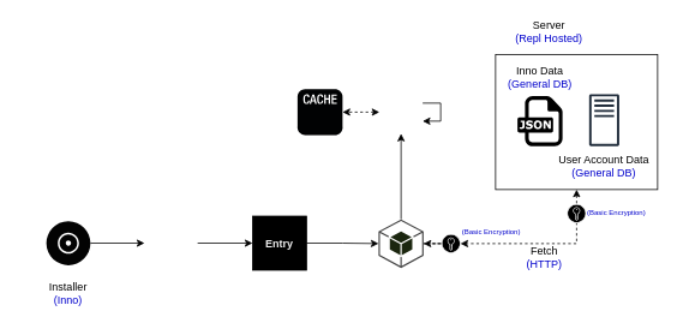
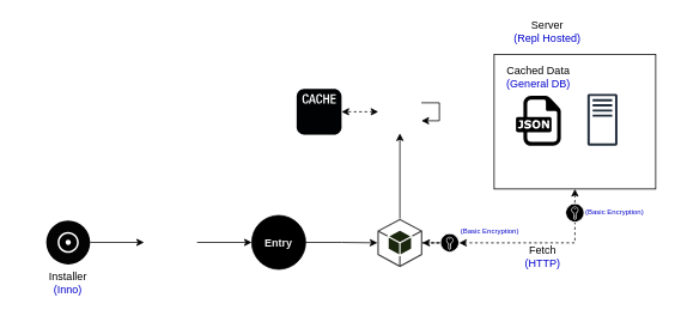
- <mxCell id="14" value="Inno Data&lt;br&gt;&lt;font color=&quot;#0000cc&quot;&gt;(General DB)&lt;/font&gt;" style="text;html=1;strokeColor=none;fillColor=none;align=center;verticalAlign=middle;whiteSpace=wrap;rounded=0;" vertex="1" parent="1"><mxGeometry x="544.71" y="70" width="109.23" height="30" as="geometry" /></mxCell>
+ <mxCell id="14" value="Cached Data&lt;br&gt;&lt;font color=&quot;#0000cc&quot;&gt;(General DB)&lt;/font&gt;" style="text;html=1;strokeColor=none;fillColor=none;align=center;verticalAlign=middle;whiteSpace=wrap;rounded=0;" vertex="1" parent="1"><mxGeometry x="544.71" y="70" width="109.23" height="30" as="geometry" /></mxCell>
- <mxCell id="13" value="&lt;br&gt;User Account Data&lt;br&gt;&lt;font color=&quot;#0000cc&quot;&gt;(General DB)&lt;/font&gt;" style="text;html=1;strokeColor=none;fillColor=none;align=center;verticalAlign=middle;whiteSpace=wrap;rounded=0;" vertex="1" parent="1"><mxGeometry x="616.06" y="161.9" width="109.23" height="30" as="geometry" /></mxCell>
- <mxCell id="5" value="Entry" style="whiteSpace=wrap;html=1;aspect=fixed;fillColor=#000000;fontColor=#F0F0F0;fontStyle=1;rounded=0;" vertex="1" parent="1"><mxGeometry x="280" y="239.5" width="60" height="60" as="geometry" /></mxCell>
+ <mxCell id="5" value="Entry" style="ellipse;whiteSpace=wrap;html=1;aspect=fixed;fillColor=#000000;fontColor=#F0F0F0;fontStyle=1" vertex="1" parent="1"><mxGeometry x="280" y="239.5" width="60" height="60" as="geometry" /></mxCell>
- <mxCell id="21" value="&lt;div&gt;Installer&lt;br&gt;&lt;/div&gt;&lt;div&gt;&lt;font color=&quot;#0000cc&quot;&gt;(Inno)&lt;/font&gt;&lt;br&gt;&lt;/div&gt;" style="text;html=1;strokeColor=none;fillColor=none;align=center;verticalAlign=middle;whiteSpace=wrap;rounded=0;" vertex="1" parent="1"><mxGeometry x="20.89" y="310" width="109.23" height="30" as="geometry" /></mxCell>
+ <mxCell id="21" value="&lt;div&gt;Installer&lt;br&gt;&lt;/div&gt;&lt;div&gt;&lt;font color=&quot;#0000cc&quot;&gt;(Inno)&lt;/font&gt;&lt;br&gt;&lt;/div&gt;" style="text;html=1;strokeColor=none;fillColor=none;align=center;verticalAlign=middle;whiteSpace=wrap;rounded=0;" vertex="1" parent="1"><mxGeometry x="20.89" y="300" width="109.23" height="30" as="geometry" /></mxCell>
